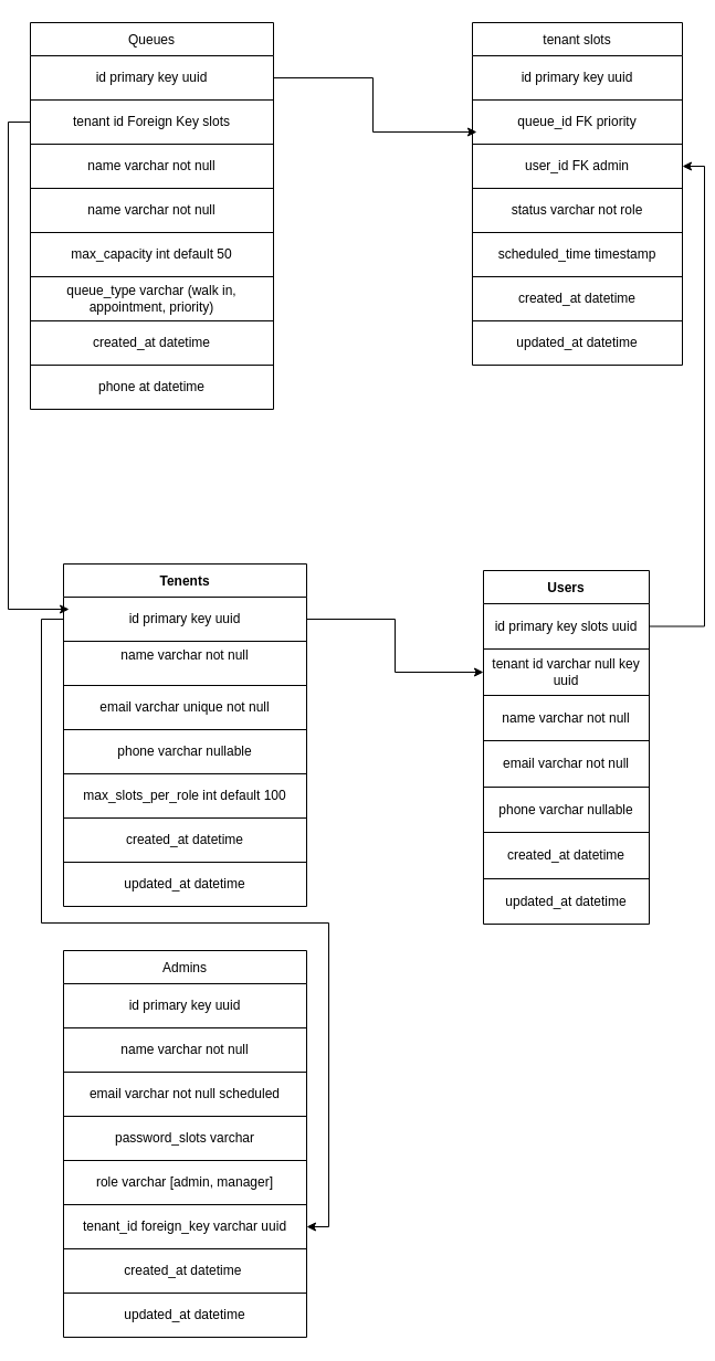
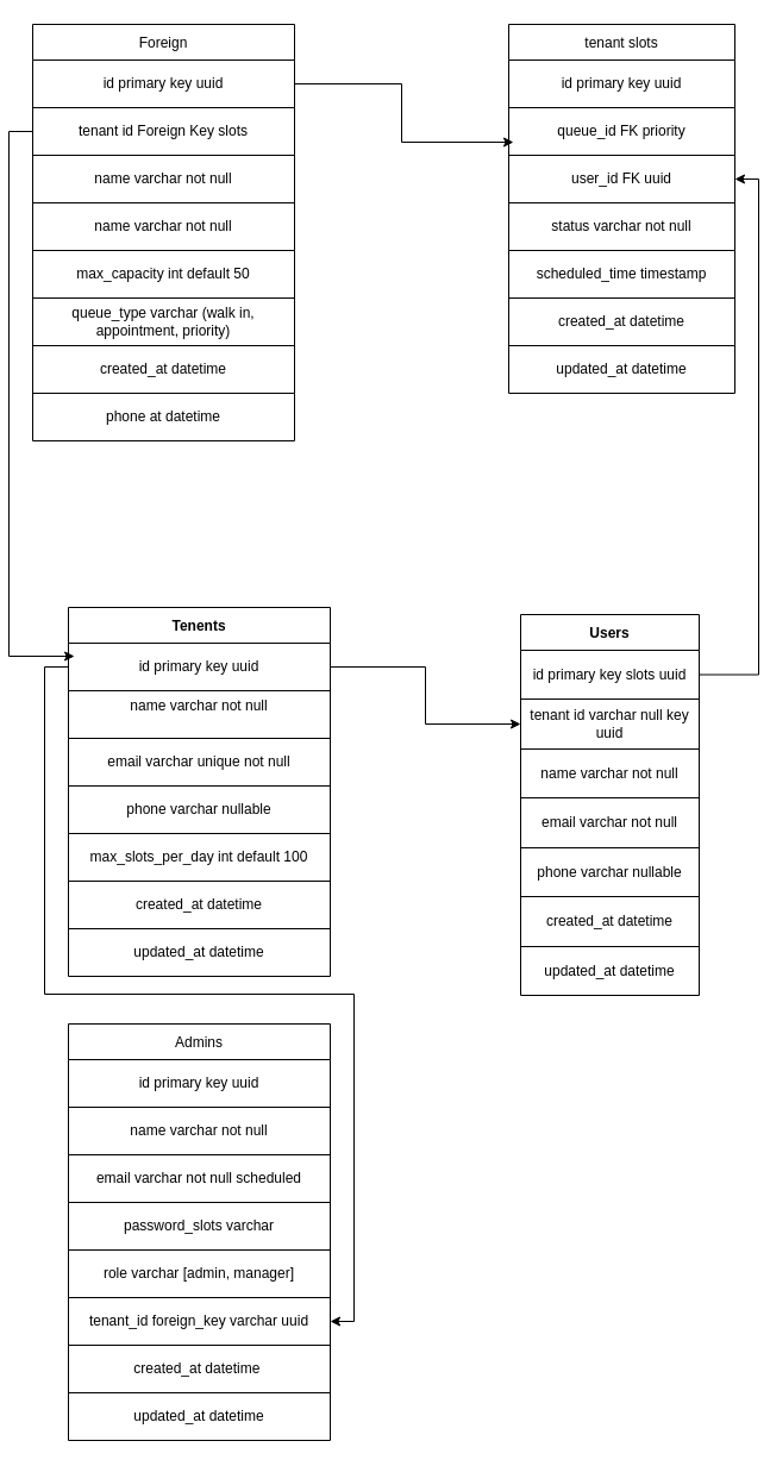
- <mxCell id="51" value="Queues" style="shape=table;startSize=30;container=1;collapsible=0;childLayout=tableLayout;" vertex="1" parent="1"><mxGeometry x="20" y="20" width="220" height="350" as="geometry" /></mxCell>
+ <mxCell id="51" value="Foreign" style="shape=table;startSize=30;container=1;collapsible=0;childLayout=tableLayout;" vertex="1" parent="1"><mxGeometry x="20" y="20" width="220" height="350" as="geometry" /></mxCell>
- <mxCell id="75" value="user_id FK admin" style="shape=partialRectangle;html=1;whiteSpace=wrap;connectable=0;strokeColor=inherit;overflow=hidden;fillColor=none;top=0;left=0;bottom=0;right=0;pointerEvents=1;" vertex="1" parent="74"><mxGeometry width="190" height="40" as="geometry"><mxRectangle width="190" height="40" as="alternateBounds" /></mxGeometry></mxCell>
+ <mxCell id="75" value="user_id FK uuid" style="shape=partialRectangle;html=1;whiteSpace=wrap;connectable=0;strokeColor=inherit;overflow=hidden;fillColor=none;top=0;left=0;bottom=0;right=0;pointerEvents=1;" vertex="1" parent="74"><mxGeometry width="190" height="40" as="geometry"><mxRectangle width="190" height="40" as="alternateBounds" /></mxGeometry></mxCell>
- <mxCell id="77" value="status varchar not role" style="shape=partialRectangle;html=1;whiteSpace=wrap;connectable=0;strokeColor=inherit;overflow=hidden;fillColor=none;top=0;left=0;bottom=0;right=0;pointerEvents=1;" vertex="1" parent="76"><mxGeometry width="190" height="40" as="geometry"><mxRectangle width="190" height="40" as="alternateBounds" /></mxGeometry></mxCell>
+ <mxCell id="77" value="status varchar not null" style="shape=partialRectangle;html=1;whiteSpace=wrap;connectable=0;strokeColor=inherit;overflow=hidden;fillColor=none;top=0;left=0;bottom=0;right=0;pointerEvents=1;" vertex="1" parent="76"><mxGeometry width="190" height="40" as="geometry"><mxRectangle width="190" height="40" as="alternateBounds" /></mxGeometry></mxCell>
- <mxCell id="12" value="max_slots_per_role int default 100" style="shape=partialRectangle;html=1;whiteSpace=wrap;connectable=0;strokeColor=inherit;overflow=hidden;fillColor=none;top=0;left=0;bottom=0;right=0;pointerEvents=1;" vertex="1" parent="11"><mxGeometry width="220" height="40" as="geometry"><mxRectangle width="220" height="40" as="alternateBounds" /></mxGeometry></mxCell>
+ <mxCell id="12" value="max_slots_per_day int default 100" style="shape=partialRectangle;html=1;whiteSpace=wrap;connectable=0;strokeColor=inherit;overflow=hidden;fillColor=none;top=0;left=0;bottom=0;right=0;pointerEvents=1;" vertex="1" parent="11"><mxGeometry width="220" height="40" as="geometry"><mxRectangle width="220" height="40" as="alternateBounds" /></mxGeometry></mxCell>
